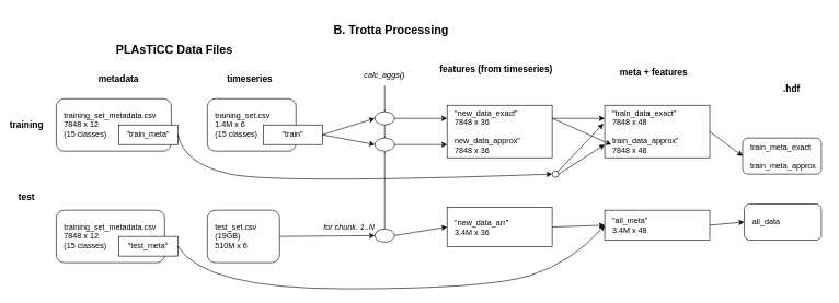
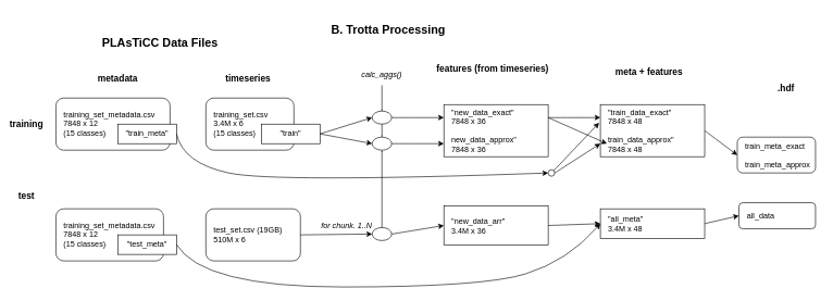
- <mxCell id="14" value="&lt;b&gt;&lt;font style=&quot;font-size: 18px&quot;&gt;PLAsTiCC Data Files&lt;/font&gt;&lt;/b&gt;" style="text;html=1;strokeColor=none;fillColor=none;align=center;verticalAlign=middle;whiteSpace=wrap;rounded=0;" parent="1" vertex="1"><mxGeometry x="160" y="50" width="210" height="50" as="geometry" /></mxCell>
+ <mxCell id="14" value="&lt;b&gt;&lt;font style=&quot;font-size: 18px&quot;&gt;PLAsTiCC Data Files&lt;/font&gt;&lt;/b&gt;" style="text;html=1;strokeColor=none;fillColor=none;align=center;verticalAlign=middle;whiteSpace=wrap;rounded=0;" parent="1" vertex="1"><mxGeometry x="140" y="40" width="210" height="50" as="geometry" /></mxCell>
- <mxCell id="4" value="&lt;span&gt;training_set.csv&lt;/span&gt;&lt;br&gt;&lt;span&gt;1.4M x 6&lt;/span&gt;&lt;br&gt;&lt;div&gt;(15 classes)&lt;/div&gt;" style="rounded=1;whiteSpace=wrap;html=1;align=left;glass=0;shadow=0;comic=0;spacingLeft=10;" parent="1" vertex="1"><mxGeometry x="315" y="150" width="135" height="80" as="geometry" /></mxCell>
+ <mxCell id="4" value="&lt;span&gt;training_set.csv&lt;/span&gt;&lt;br&gt;&lt;span&gt;3.4M x 6&lt;/span&gt;&lt;br&gt;&lt;div&gt;(15 classes)&lt;/div&gt;" style="rounded=1;whiteSpace=wrap;html=1;align=left;glass=0;shadow=0;comic=0;spacingLeft=10;" parent="1" vertex="1"><mxGeometry x="315" y="150" width="135" height="80" as="geometry" /></mxCell>
- <mxCell id="26" value="&lt;div&gt;all_data&lt;/div&gt;" style="rounded=1;whiteSpace=wrap;html=1;align=left;glass=0;shadow=0;comic=0;spacingLeft=10;" parent="1" vertex="1"><mxGeometry x="1132.5" y="310.63" width="117.5" height="55" as="geometry" /></mxCell>
+ <mxCell id="26" value="&lt;div&gt;all_data&lt;/div&gt;" style="rounded=1;whiteSpace=wrap;html=1;align=left;glass=0;shadow=0;comic=0;spacingLeft=10;" parent="1" vertex="1"><mxGeometry x="1132.5" y="310.63" width="117.5" height="40" as="geometry" /></mxCell>
- <mxCell id="11" value="&lt;span&gt;test_set.csv (19GB)&lt;/span&gt;&lt;br&gt;&lt;span&gt;510M x 6&lt;/span&gt;&lt;br&gt;" style="rounded=1;whiteSpace=wrap;html=1;align=left;spacingLeft=10;" parent="1" vertex="1"><mxGeometry x="315" y="320" width="110" height="80" as="geometry" /></mxCell>
+ <mxCell id="11" value="&lt;span&gt;test_set.csv (19GB)&lt;/span&gt;&lt;br&gt;&lt;span&gt;510M x 6&lt;/span&gt;&lt;br&gt;" style="rounded=1;whiteSpace=wrap;html=1;align=left;spacingLeft=10;" parent="1" vertex="1"><mxGeometry x="315" y="320" width="145" height="80" as="geometry" /></mxCell>
